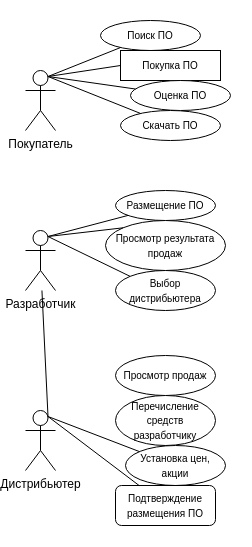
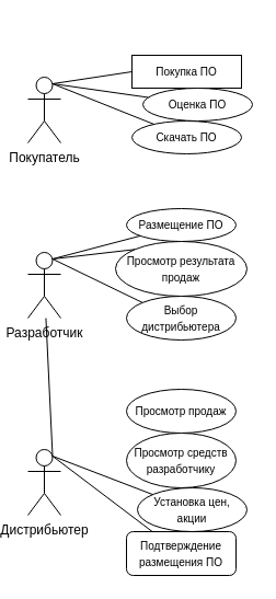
- <mxCell id="5" value="&lt;font style=&quot;font-size: 10px&quot;&gt;Поиск ПО&lt;/font&gt;" style="ellipse;whiteSpace=wrap;html=1;" vertex="1" parent="1"><mxGeometry x="95" y="20" width="100" height="30" as="geometry" /></mxCell>
- <mxCell id="9" value="" style="endArrow=none;html=1;exitX=0.75;exitY=0.1;exitDx=0;exitDy=0;exitPerimeter=0;" edge="1" parent="1" source="2" target="5"><mxGeometry width="50" height="50" relative="1" as="geometry"><mxPoint x="50" y="70" as="sourcePoint" /><mxPoint x="80" y="40" as="targetPoint" /><Array as="points" /></mxGeometry></mxCell>
- <mxCell id="20" value="&lt;font size=&quot;1&quot;&gt;Перечисление средств разработчику&lt;/font&gt;" style="ellipse;whiteSpace=wrap;html=1;" vertex="1" parent="1"><mxGeometry x="110" y="395" width="100" height="50" as="geometry" /></mxCell>
+ <mxCell id="20" value="&lt;font size=&quot;1&quot;&gt;Просмотр средств разработчику&lt;/font&gt;" style="ellipse;whiteSpace=wrap;html=1;" vertex="1" parent="1"><mxGeometry x="110" y="395" width="100" height="50" as="geometry" /></mxCell>
